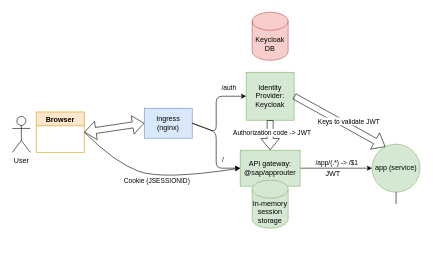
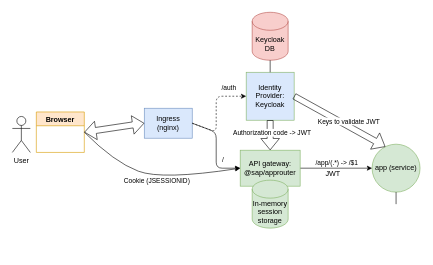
+ <mxCell id="8" value="" style="endArrow=none;html=1;entryX=0.5;entryY=1;entryDx=0;entryDy=0;entryPerimeter=0;exitX=0.5;exitY=0;exitDx=0;exitDy=0;" edge="1" parent="2" source="3" target="4"><mxGeometry width="50" height="50" relative="1" as="geometry"><mxPoint x="640" y="320" as="sourcePoint" /><mxPoint x="690" y="270" as="targetPoint" /></mxGeometry></mxCell>
- <mxCell id="3" value="Identity Provider: Keycloak" style="whiteSpace=wrap;html=1;aspect=fixed;fillColor=#d5e8d4;strokeColor=#82b366;" vertex="1" parent="2"><mxGeometry x="390" y="100" width="80" height="80" as="geometry" /></mxCell>
+ <mxCell id="3" value="Identity Provider: Keycloak" style="whiteSpace=wrap;html=1;aspect=fixed;fillColor=#dae8fc;strokeColor=#82b366;" vertex="1" parent="2"><mxGeometry x="390" y="100" width="80" height="80" as="geometry" /></mxCell>
- <mxCell id="11" value="" style="endArrow=classic;html=1;exitX=1;exitY=0.5;exitDx=0;exitDy=0;entryX=0;entryY=0.5;entryDx=0;entryDy=0;" edge="1" parent="2" source="5" target="3"><mxGeometry width="50" height="50" relative="1" as="geometry"><mxPoint x="290" y="150" as="sourcePoint" /><mxPoint x="340" y="100" as="targetPoint" /><Array as="points"><mxPoint x="340" y="200" /><mxPoint x="340" y="140" /></Array></mxGeometry></mxCell>
+ <mxCell id="11" value="" style="endArrow=classic;html=1;exitX=1;exitY=0.5;exitDx=0;exitDy=0;entryX=0;entryY=0.5;entryDx=0;entryDy=0;dashed=1;" edge="1" parent="2" source="5" target="3"><mxGeometry width="50" height="50" relative="1" as="geometry"><mxPoint x="290" y="150" as="sourcePoint" /><mxPoint x="340" y="100" as="targetPoint" /><Array as="points"><mxPoint x="340" y="200" /><mxPoint x="340" y="140" /></Array></mxGeometry></mxCell>
